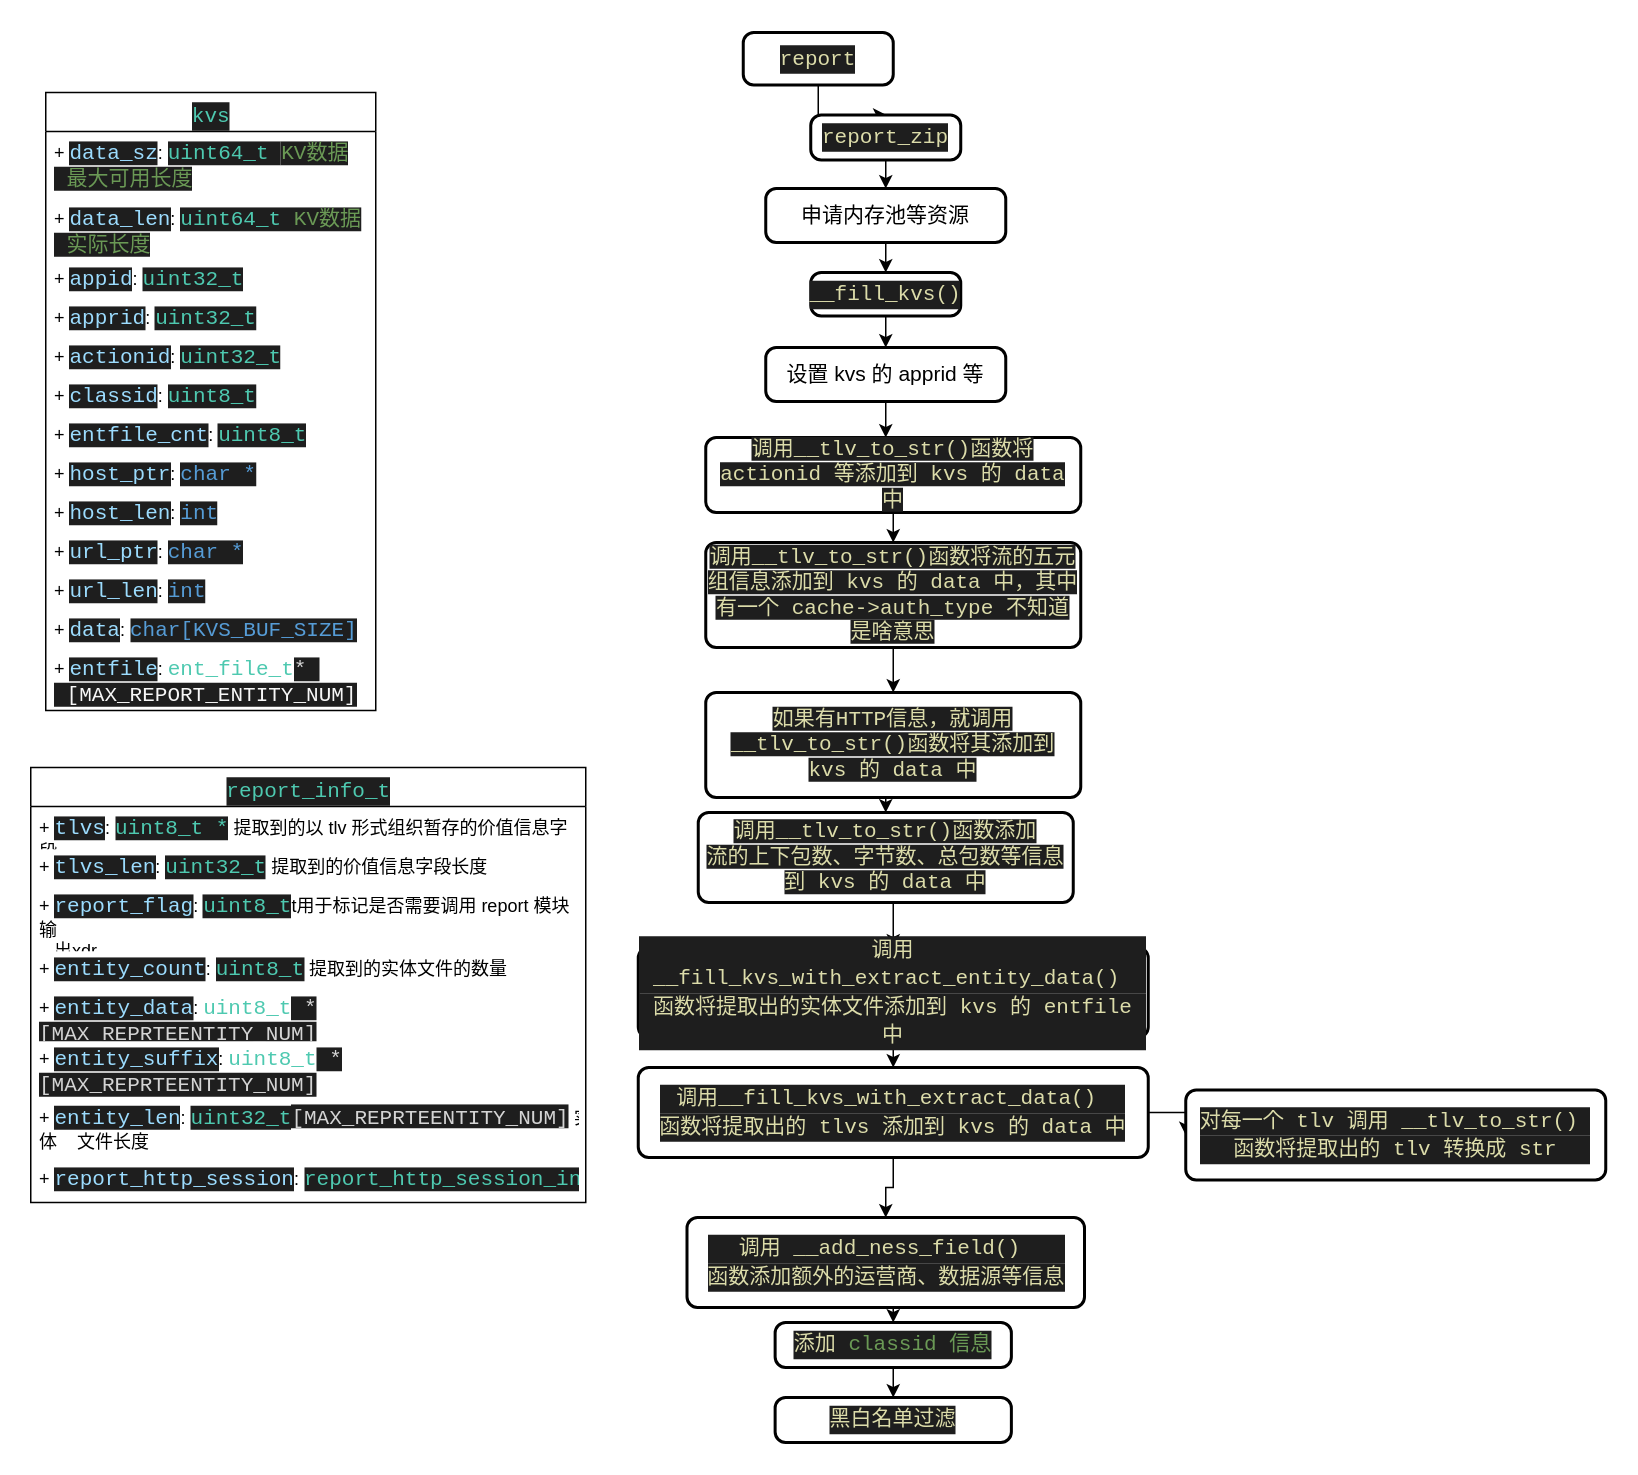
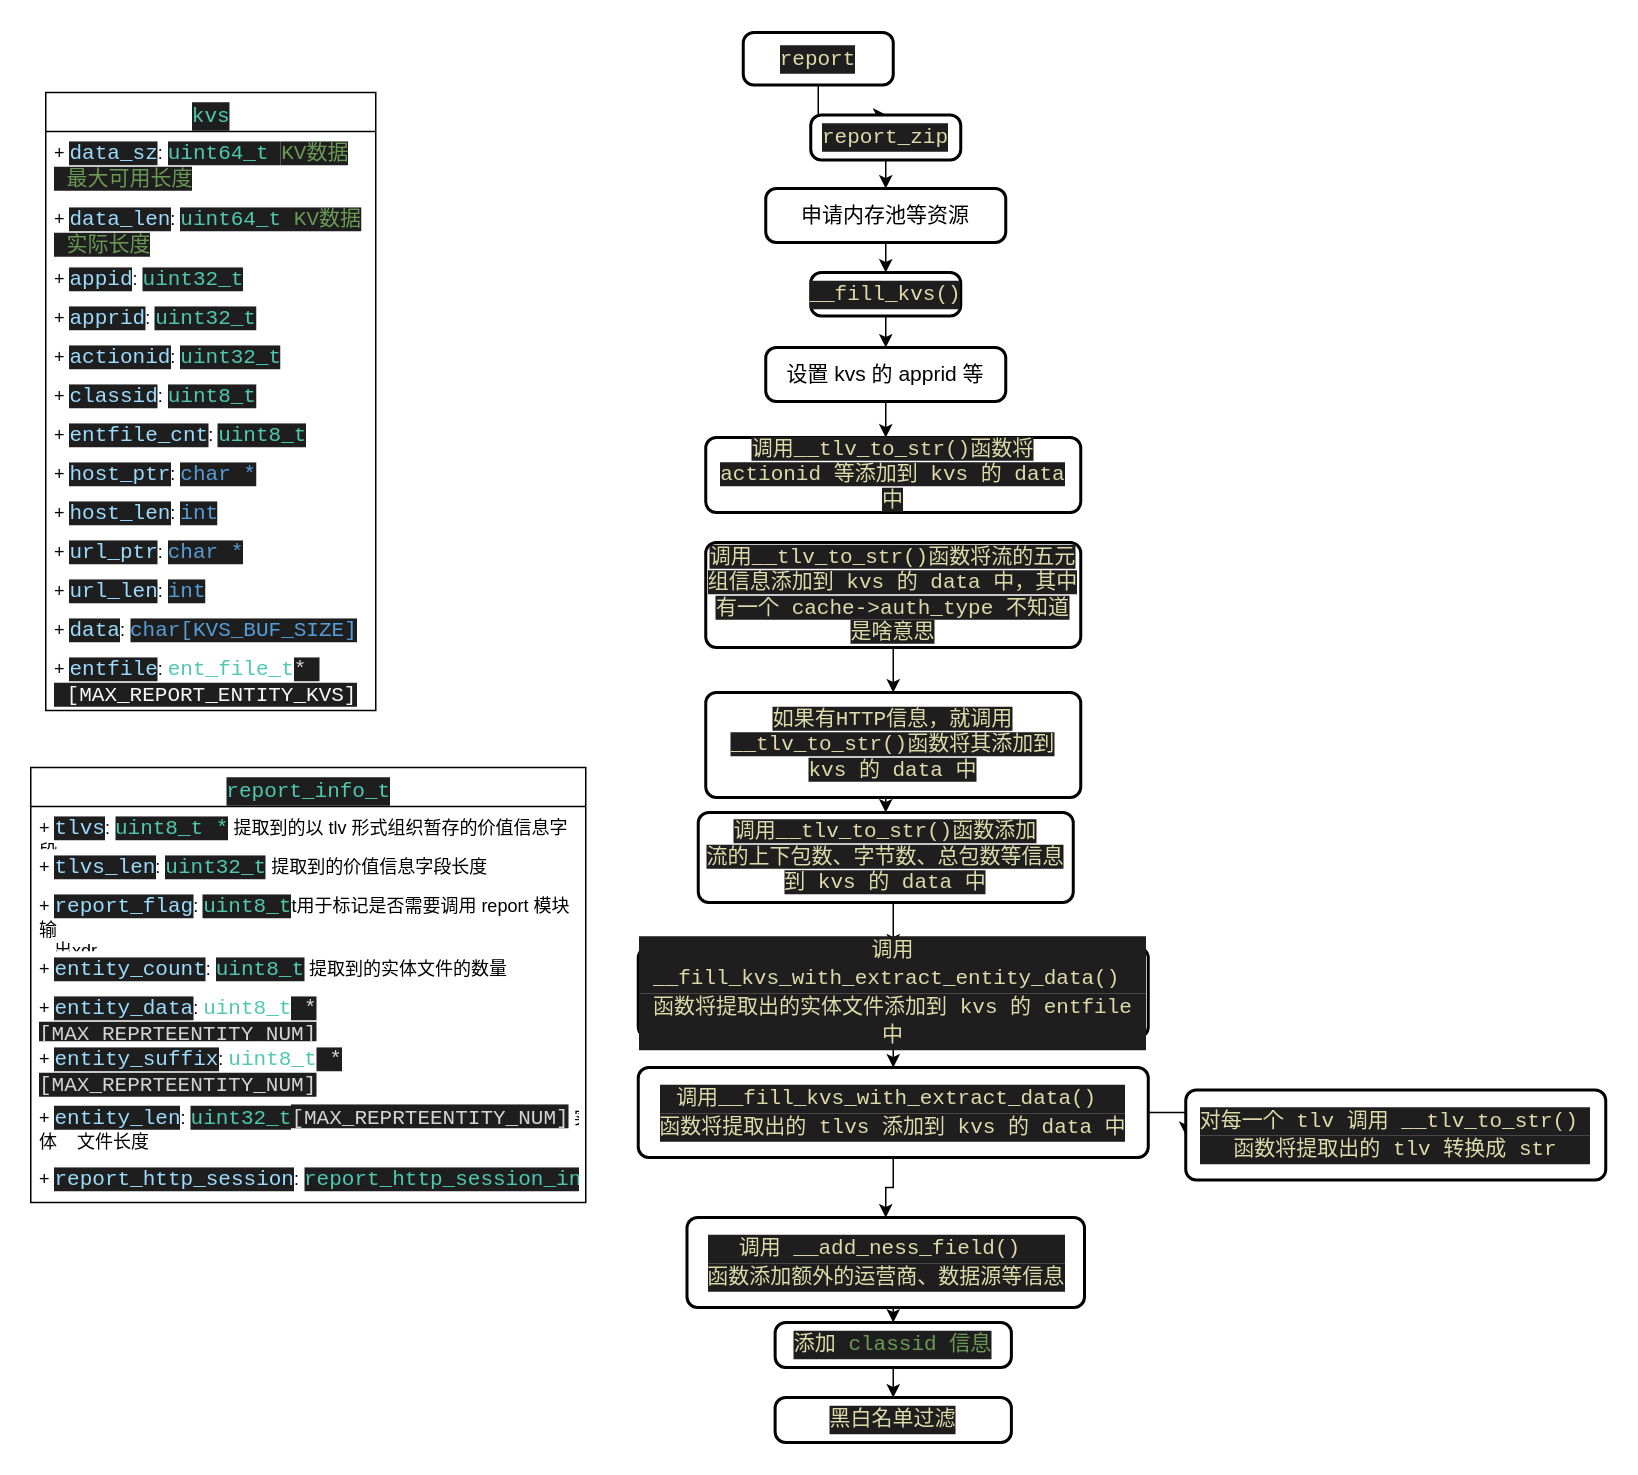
- <mxCell id="26" style="edgeStyle=orthogonalEdgeStyle;rounded=0;orthogonalLoop=1;jettySize=auto;html=1;exitX=0.5;exitY=1;exitDx=0;exitDy=0;entryX=0.5;entryY=0;entryDx=0;entryDy=0;" parent="1" source="27" target="29" edge="1"><mxGeometry relative="1" as="geometry" /></mxCell>
- <mxCell id="15" value="+&amp;nbsp;&lt;span style=&quot;color: rgb(156 , 220 , 254) ; background-color: rgb(30 , 30 , 30) ; font-family: &amp;#34;consolas&amp;#34; , &amp;#34;courier new&amp;#34; , monospace ; font-size: 14px&quot;&gt;entfile&lt;/span&gt;:&amp;nbsp;&lt;span style=&quot;font-family: &amp;#34;consolas&amp;#34; , &amp;#34;courier new&amp;#34; , monospace ; font-size: 14px ; color: rgb(78 , 201 , 176)&quot;&gt;ent_file_t&lt;/span&gt;&lt;span style=&quot;font-family: &amp;#34;consolas&amp;#34; , &amp;#34;courier new&amp;#34; , monospace ; font-size: 14px ; background-color: rgb(30 , 30 , 30)&quot;&gt;&lt;font color=&quot;#d4d4d4&quot;&gt;*&amp;nbsp; &lt;/font&gt;&lt;br&gt;&lt;font color=&quot;#f7f7f7&quot;&gt;&amp;nbsp;[MAX_REPORT_ENTITY_NUM]&lt;/font&gt;&lt;/span&gt;" style="text;html=1;strokeColor=none;fillColor=none;align=left;verticalAlign=top;spacingLeft=4;spacingRight=4;whiteSpace=wrap;overflow=hidden;rotatable=0;points=[[0,0.5],[1,0.5]];portConstraint=eastwest;" parent="2" vertex="1"><mxGeometry y="370" width="220" height="42" as="geometry" /></mxCell>
+ <mxCell id="15" value="+&amp;nbsp;&lt;span style=&quot;color: rgb(156 , 220 , 254) ; background-color: rgb(30 , 30 , 30) ; font-family: &amp;#34;consolas&amp;#34; , &amp;#34;courier new&amp;#34; , monospace ; font-size: 14px&quot;&gt;entfile&lt;/span&gt;:&amp;nbsp;&lt;span style=&quot;font-family: &amp;#34;consolas&amp;#34; , &amp;#34;courier new&amp;#34; , monospace ; font-size: 14px ; color: rgb(78 , 201 , 176)&quot;&gt;ent_file_t&lt;/span&gt;&lt;span style=&quot;font-family: &amp;#34;consolas&amp;#34; , &amp;#34;courier new&amp;#34; , monospace ; font-size: 14px ; background-color: rgb(30 , 30 , 30)&quot;&gt;&lt;font color=&quot;#d4d4d4&quot;&gt;*&amp;nbsp; &lt;/font&gt;&lt;br&gt;&lt;font color=&quot;#f7f7f7&quot;&gt;&amp;nbsp;[MAX_REPORT_ENTITY_KVS]&lt;/font&gt;&lt;/span&gt;" style="text;html=1;strokeColor=none;fillColor=none;align=left;verticalAlign=top;spacingLeft=4;spacingRight=4;whiteSpace=wrap;overflow=hidden;rotatable=0;points=[[0,0.5],[1,0.5]];portConstraint=eastwest;" parent="2" vertex="1"><mxGeometry y="370" width="220" height="42" as="geometry" /></mxCell>
